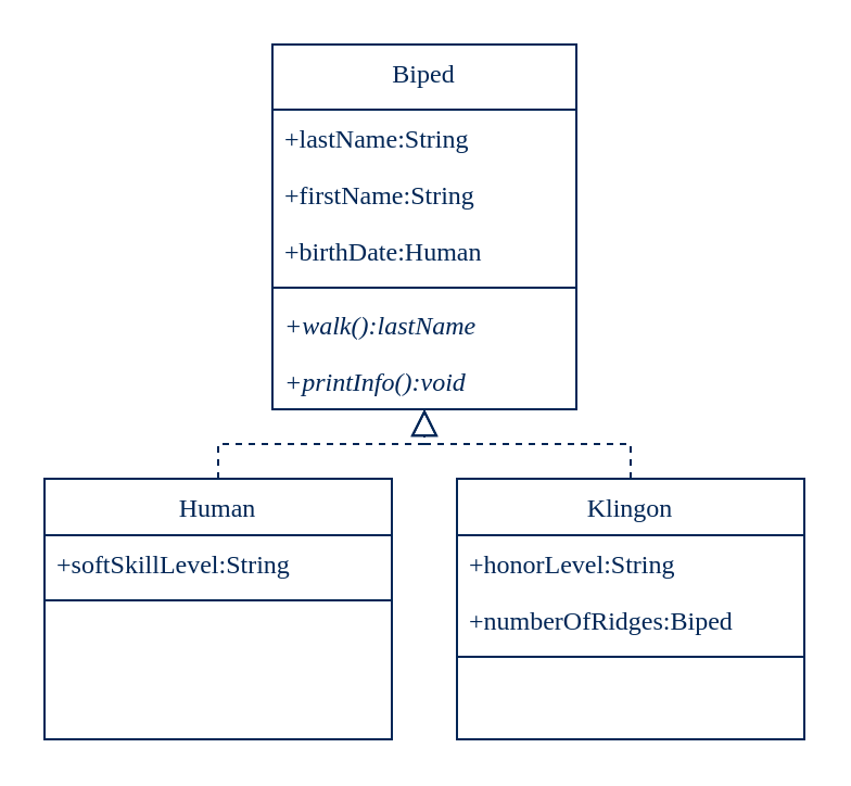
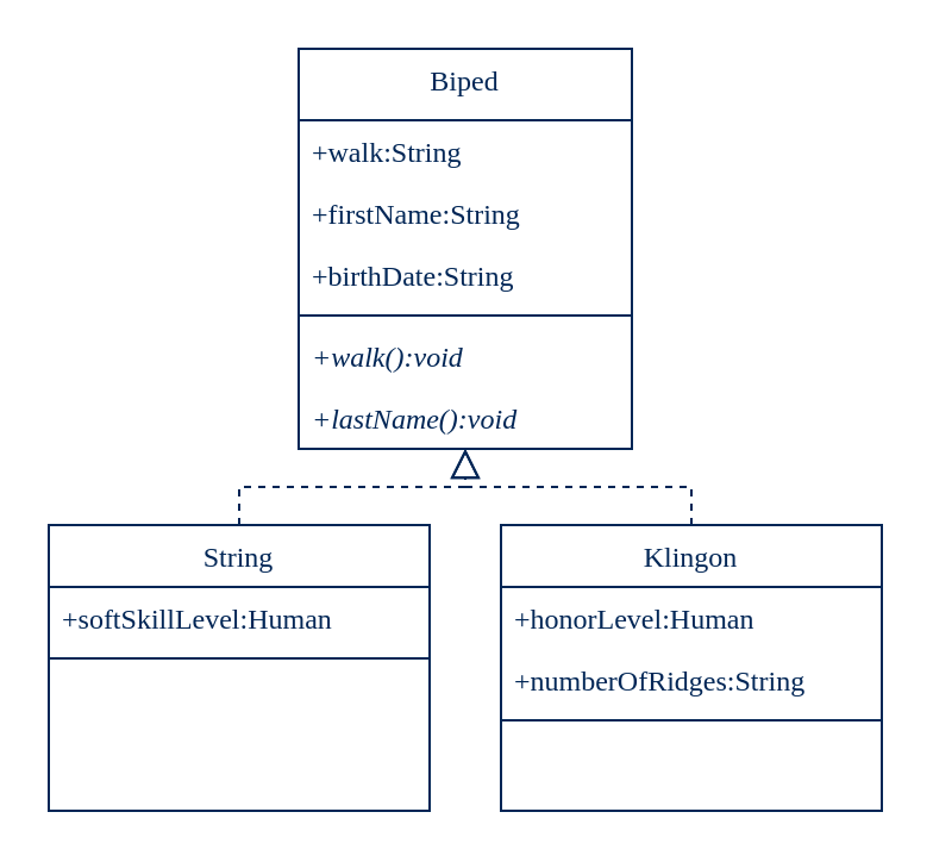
- <mxCell id="5" value="+lastName:String" style="text;align=left;verticalAlign=top;spacingLeft=4;spacingRight=4;overflow=hidden;rotatable=0;points=[[0,0.5],[1,0.5]];portConstraint=eastwest;rounded=0;shadow=0;html=0;fontFamily=TitilliumText25L;fontColor=#012656;" vertex="1" parent="4"><mxGeometry y="30" width="140" height="26" as="geometry" /></mxCell>
+ <mxCell id="5" value="+walk:String" style="text;align=left;verticalAlign=top;spacingLeft=4;spacingRight=4;overflow=hidden;rotatable=0;points=[[0,0.5],[1,0.5]];portConstraint=eastwest;rounded=0;shadow=0;html=0;fontFamily=TitilliumText25L;fontColor=#012656;" vertex="1" parent="4"><mxGeometry y="30" width="140" height="26" as="geometry" /></mxCell>
- <mxCell id="7" value="+birthDate:Human" style="text;align=left;verticalAlign=top;spacingLeft=4;spacingRight=4;overflow=hidden;rotatable=0;points=[[0,0.5],[1,0.5]];portConstraint=eastwest;rounded=0;shadow=0;html=0;fontFamily=TitilliumText25L;fontColor=#012656;" vertex="1" parent="4"><mxGeometry y="82" width="140" height="26" as="geometry" /></mxCell>
+ <mxCell id="7" value="+birthDate:String" style="text;align=left;verticalAlign=top;spacingLeft=4;spacingRight=4;overflow=hidden;rotatable=0;points=[[0,0.5],[1,0.5]];portConstraint=eastwest;rounded=0;shadow=0;html=0;fontFamily=TitilliumText25L;fontColor=#012656;" vertex="1" parent="4"><mxGeometry y="82" width="140" height="26" as="geometry" /></mxCell>
- <mxCell id="9" value="+walk():lastName" style="text;align=left;verticalAlign=top;spacingLeft=4;spacingRight=4;overflow=hidden;rotatable=0;points=[[0,0.5],[1,0.5]];portConstraint=eastwest;fontFamily=TitilliumText25L;fontColor=#012656;fontStyle=2" vertex="1" parent="4"><mxGeometry y="116" width="140" height="26" as="geometry" /></mxCell>
+ <mxCell id="9" value="+walk():void" style="text;align=left;verticalAlign=top;spacingLeft=4;spacingRight=4;overflow=hidden;rotatable=0;points=[[0,0.5],[1,0.5]];portConstraint=eastwest;fontFamily=TitilliumText25L;fontColor=#012656;fontStyle=2" vertex="1" parent="4"><mxGeometry y="116" width="140" height="26" as="geometry" /></mxCell>
- <mxCell id="10" value="+printInfo():void" style="text;align=left;verticalAlign=top;spacingLeft=4;spacingRight=4;overflow=hidden;rotatable=0;points=[[0,0.5],[1,0.5]];portConstraint=eastwest;fontFamily=TitilliumText25L;fontColor=#012656;fontStyle=2" vertex="1" parent="4"><mxGeometry y="142" width="140" height="26" as="geometry" /></mxCell>
+ <mxCell id="10" value="+lastName():void" style="text;align=left;verticalAlign=top;spacingLeft=4;spacingRight=4;overflow=hidden;rotatable=0;points=[[0,0.5],[1,0.5]];portConstraint=eastwest;fontFamily=TitilliumText25L;fontColor=#012656;fontStyle=2" vertex="1" parent="4"><mxGeometry y="142" width="140" height="26" as="geometry" /></mxCell>
- <mxCell id="15" value="Human" style="swimlane;fontStyle=0;align=center;verticalAlign=top;childLayout=stackLayout;horizontal=1;startSize=26;horizontalStack=0;resizeParent=1;resizeLast=0;collapsible=1;marginBottom=0;rounded=0;shadow=0;strokeWidth=1;fontFamily=TitilliumText25L;fontColor=#012656;strokeColor=#012656;" vertex="1" parent="1"><mxGeometry x="20" y="220" width="160" height="120" as="geometry"><mxRectangle x="230" y="140" width="160" height="26" as="alternateBounds" /></mxGeometry></mxCell>
+ <mxCell id="15" value="String" style="swimlane;fontStyle=0;align=center;verticalAlign=top;childLayout=stackLayout;horizontal=1;startSize=26;horizontalStack=0;resizeParent=1;resizeLast=0;collapsible=1;marginBottom=0;rounded=0;shadow=0;strokeWidth=1;fontFamily=TitilliumText25L;fontColor=#012656;strokeColor=#012656;" vertex="1" parent="1"><mxGeometry x="20" y="220" width="160" height="120" as="geometry"><mxRectangle x="230" y="140" width="160" height="26" as="alternateBounds" /></mxGeometry></mxCell>
- <mxCell id="16" value="+softSkillLevel:String" style="text;align=left;verticalAlign=top;spacingLeft=4;spacingRight=4;overflow=hidden;rotatable=0;points=[[0,0.5],[1,0.5]];portConstraint=eastwest;rounded=0;shadow=0;html=0;fontFamily=TitilliumText25L;fontColor=#012656;" vertex="1" parent="15"><mxGeometry y="26" width="160" height="26" as="geometry" /></mxCell>
+ <mxCell id="16" value="+softSkillLevel:Human" style="text;align=left;verticalAlign=top;spacingLeft=4;spacingRight=4;overflow=hidden;rotatable=0;points=[[0,0.5],[1,0.5]];portConstraint=eastwest;rounded=0;shadow=0;html=0;fontFamily=TitilliumText25L;fontColor=#012656;" vertex="1" parent="15"><mxGeometry y="26" width="160" height="26" as="geometry" /></mxCell>
- <mxCell id="12" value="+honorLevel:String" style="text;align=left;verticalAlign=top;spacingLeft=4;spacingRight=4;overflow=hidden;rotatable=0;points=[[0,0.5],[1,0.5]];portConstraint=eastwest;rounded=0;shadow=0;html=0;fontFamily=TitilliumText25L;fontColor=#012656;" vertex="1" parent="11"><mxGeometry y="26" width="160" height="26" as="geometry" /></mxCell>
+ <mxCell id="12" value="+honorLevel:Human" style="text;align=left;verticalAlign=top;spacingLeft=4;spacingRight=4;overflow=hidden;rotatable=0;points=[[0,0.5],[1,0.5]];portConstraint=eastwest;rounded=0;shadow=0;html=0;fontFamily=TitilliumText25L;fontColor=#012656;" vertex="1" parent="11"><mxGeometry y="26" width="160" height="26" as="geometry" /></mxCell>
- <mxCell id="13" value="+numberOfRidges:Biped" style="text;align=left;verticalAlign=top;spacingLeft=4;spacingRight=4;overflow=hidden;rotatable=0;points=[[0,0.5],[1,0.5]];portConstraint=eastwest;rounded=0;shadow=0;html=0;fontFamily=TitilliumText25L;fontColor=#012656;" vertex="1" parent="11"><mxGeometry y="52" width="160" height="26" as="geometry" /></mxCell>
+ <mxCell id="13" value="+numberOfRidges:String" style="text;align=left;verticalAlign=top;spacingLeft=4;spacingRight=4;overflow=hidden;rotatable=0;points=[[0,0.5],[1,0.5]];portConstraint=eastwest;rounded=0;shadow=0;html=0;fontFamily=TitilliumText25L;fontColor=#012656;" vertex="1" parent="11"><mxGeometry y="52" width="160" height="26" as="geometry" /></mxCell>
